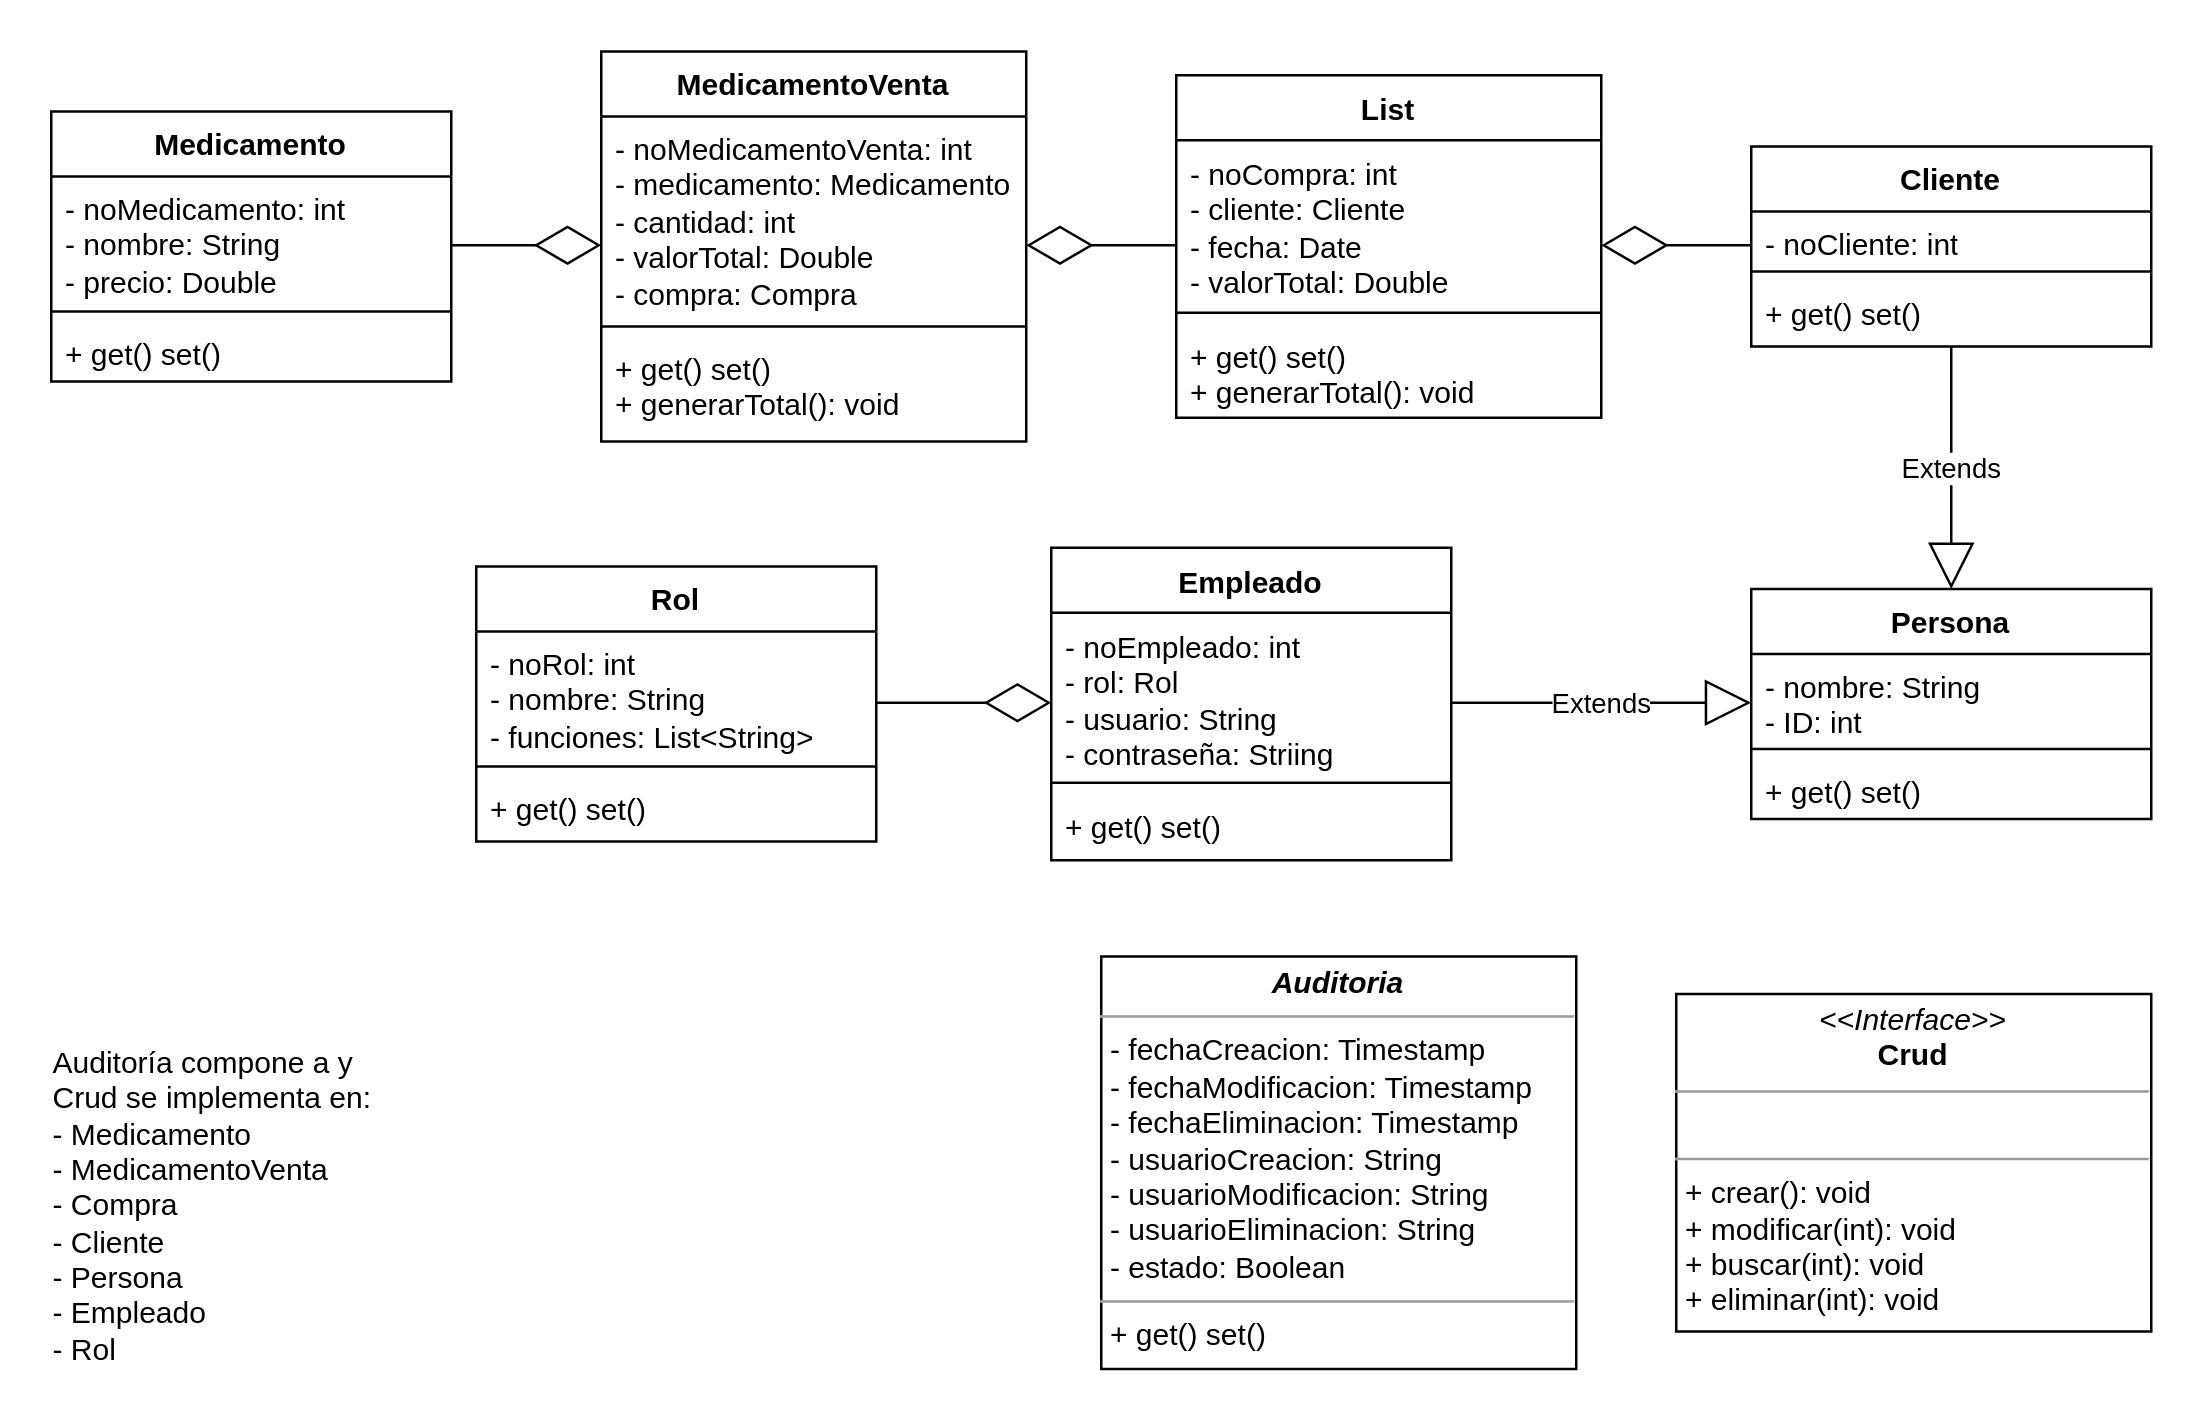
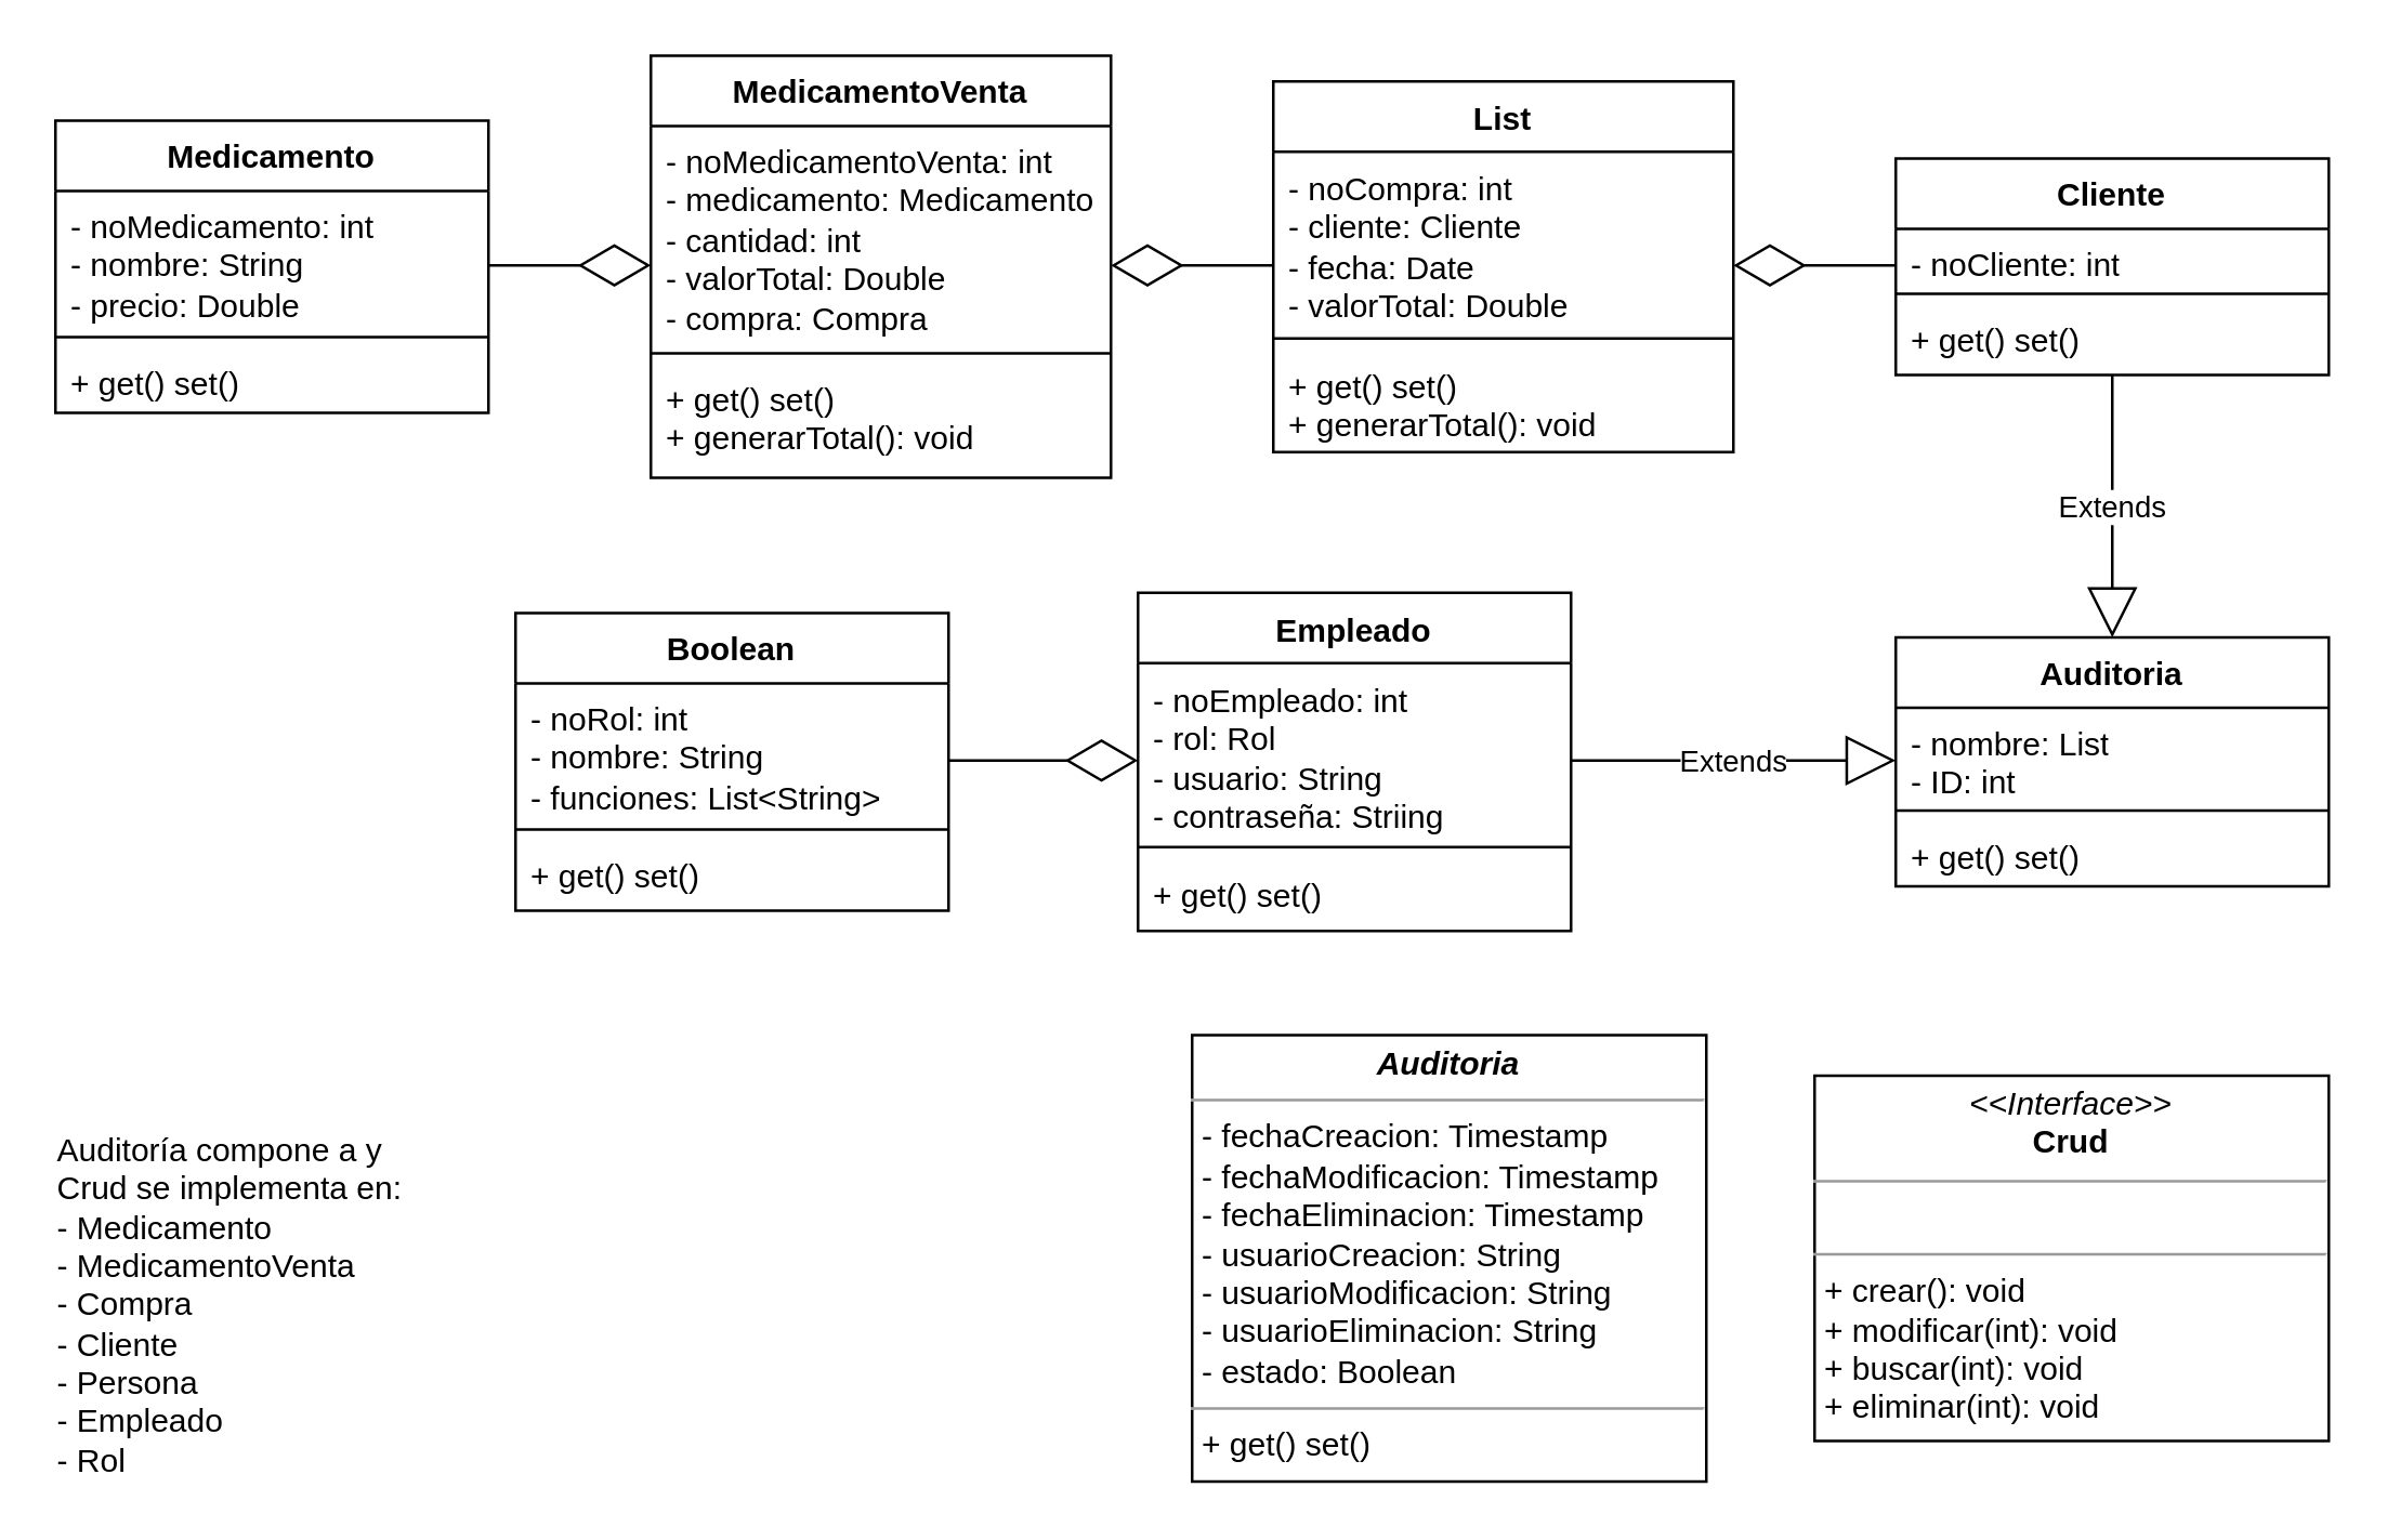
- <mxCell id="27" value="Rol" style="swimlane;fontStyle=1;align=center;verticalAlign=top;childLayout=stackLayout;horizontal=1;startSize=26;horizontalStack=0;resizeParent=1;resizeParentMax=0;resizeLast=0;collapsible=1;marginBottom=0;whiteSpace=wrap;html=1;" parent="1" vertex="1"><mxGeometry x="190" y="226" width="160" height="110" as="geometry" /></mxCell>
+ <mxCell id="27" value="Boolean" style="swimlane;fontStyle=1;align=center;verticalAlign=top;childLayout=stackLayout;horizontal=1;startSize=26;horizontalStack=0;resizeParent=1;resizeParentMax=0;resizeLast=0;collapsible=1;marginBottom=0;whiteSpace=wrap;html=1;" parent="1" vertex="1"><mxGeometry x="190" y="226" width="160" height="110" as="geometry" /></mxCell>
- <mxCell id="15" value="Persona" style="swimlane;fontStyle=1;align=center;verticalAlign=top;childLayout=stackLayout;horizontal=1;startSize=26;horizontalStack=0;resizeParent=1;resizeParentMax=0;resizeLast=0;collapsible=1;marginBottom=0;whiteSpace=wrap;html=1;" parent="1" vertex="1"><mxGeometry x="700" y="235" width="160" height="92" as="geometry" /></mxCell>
+ <mxCell id="15" value="Auditoria" style="swimlane;fontStyle=1;align=center;verticalAlign=top;childLayout=stackLayout;horizontal=1;startSize=26;horizontalStack=0;resizeParent=1;resizeParentMax=0;resizeLast=0;collapsible=1;marginBottom=0;whiteSpace=wrap;html=1;" parent="1" vertex="1"><mxGeometry x="700" y="235" width="160" height="92" as="geometry" /></mxCell>
- <mxCell id="16" value="- nombre: String&lt;br&gt;- ID: int" style="text;strokeColor=none;fillColor=none;align=left;verticalAlign=top;spacingLeft=4;spacingRight=4;overflow=hidden;rotatable=0;points=[[0,0.5],[1,0.5]];portConstraint=eastwest;whiteSpace=wrap;html=1;" parent="15" vertex="1"><mxGeometry y="26" width="160" height="34" as="geometry" /></mxCell>
+ <mxCell id="16" value="- nombre: List&lt;br&gt;- ID: int" style="text;strokeColor=none;fillColor=none;align=left;verticalAlign=top;spacingLeft=4;spacingRight=4;overflow=hidden;rotatable=0;points=[[0,0.5],[1,0.5]];portConstraint=eastwest;whiteSpace=wrap;html=1;" parent="15" vertex="1"><mxGeometry y="26" width="160" height="34" as="geometry" /></mxCell>
